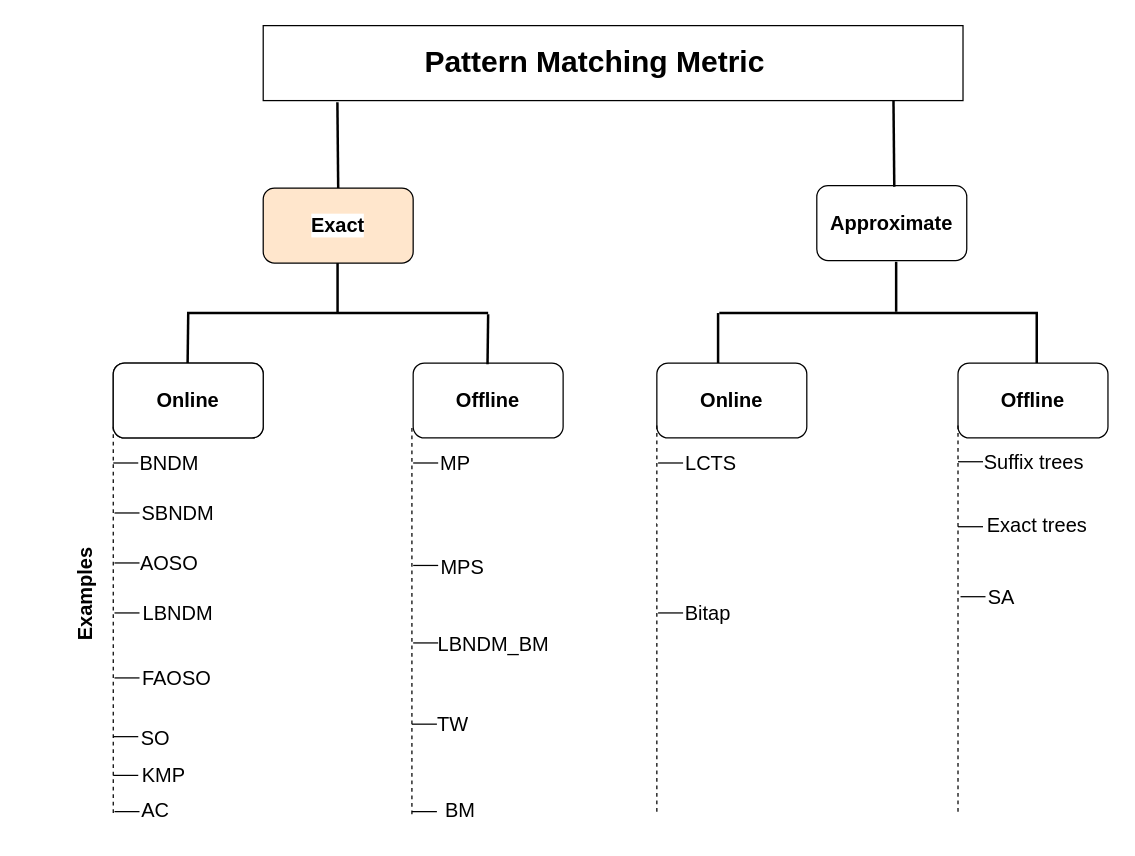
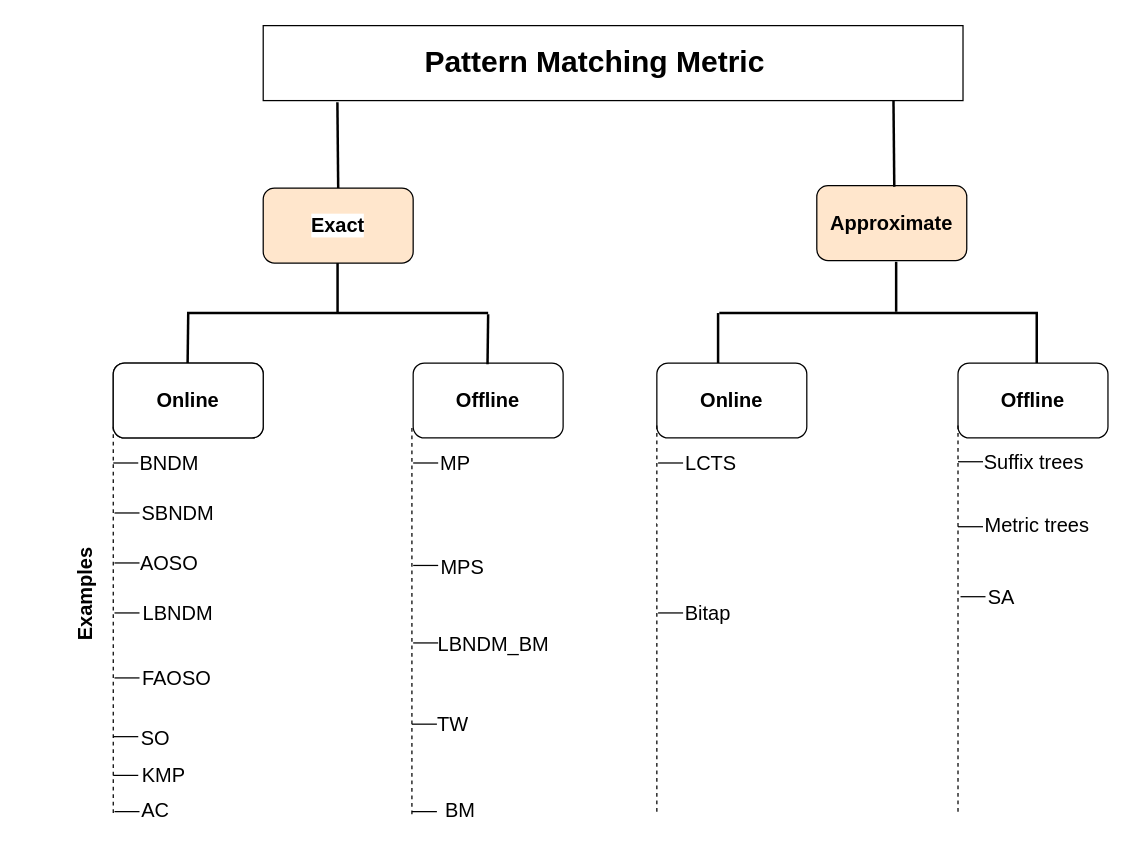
- <mxCell id="3" value="&lt;font style=&quot;font-size: 16px;&quot;&gt;Approximate&lt;/font&gt;" style="rounded=1;whiteSpace=wrap;html=1;fontStyle=1" parent="1" vertex="1"><mxGeometry x="653" y="148" width="120" height="60" as="geometry" /></mxCell>
+ <mxCell id="3" value="&lt;font style=&quot;font-size: 16px;&quot;&gt;Approximate&lt;/font&gt;" style="rounded=1;whiteSpace=wrap;html=1;fontStyle=1;fillColor=#ffe6cc;" parent="1" vertex="1"><mxGeometry x="653" y="148" width="120" height="60" as="geometry" /></mxCell>
- <mxCell id="44" value="Exact trees" style="text;html=1;strokeColor=none;fillColor=none;align=center;verticalAlign=middle;whiteSpace=wrap;rounded=0;fontSize=16;fontColor=#000000;" parent="1" vertex="1"><mxGeometry x="786" y="405" width="87" height="30" as="geometry" /></mxCell>
+ <mxCell id="44" value="Metric trees" style="text;html=1;strokeColor=none;fillColor=none;align=center;verticalAlign=middle;whiteSpace=wrap;rounded=0;fontSize=16;fontColor=#000000;" parent="1" vertex="1"><mxGeometry x="786" y="405" width="87" height="30" as="geometry" /></mxCell>
